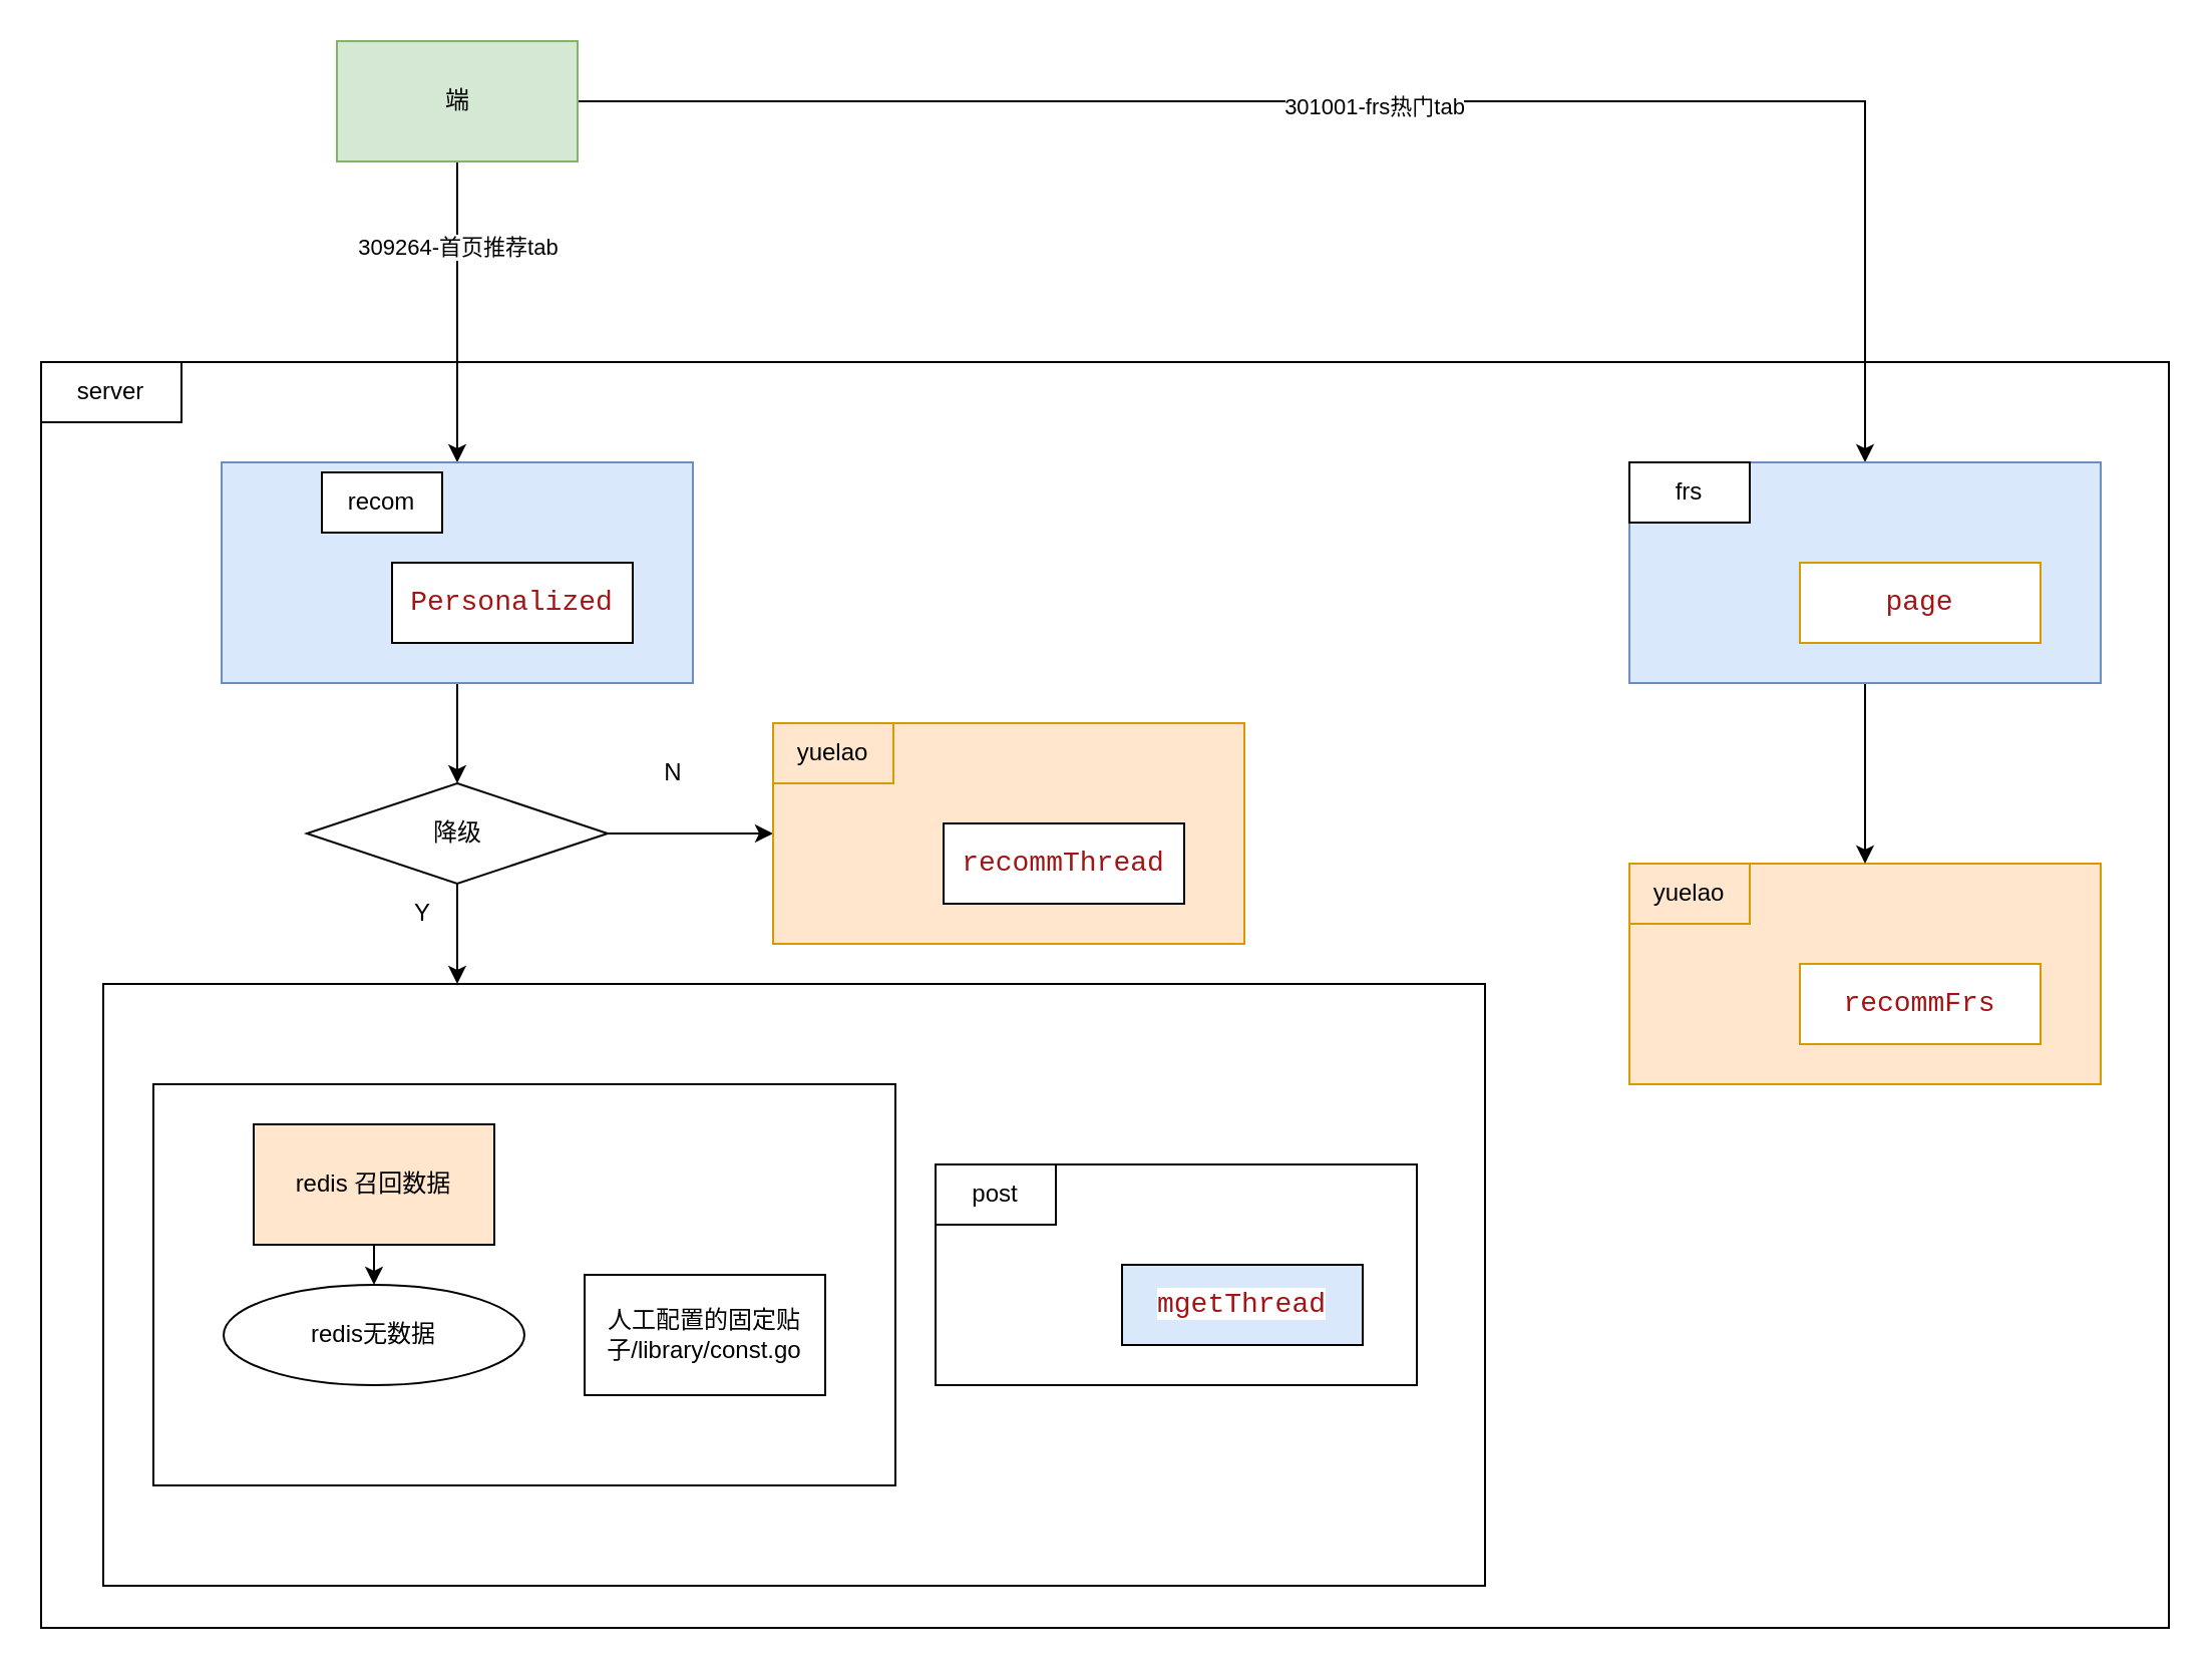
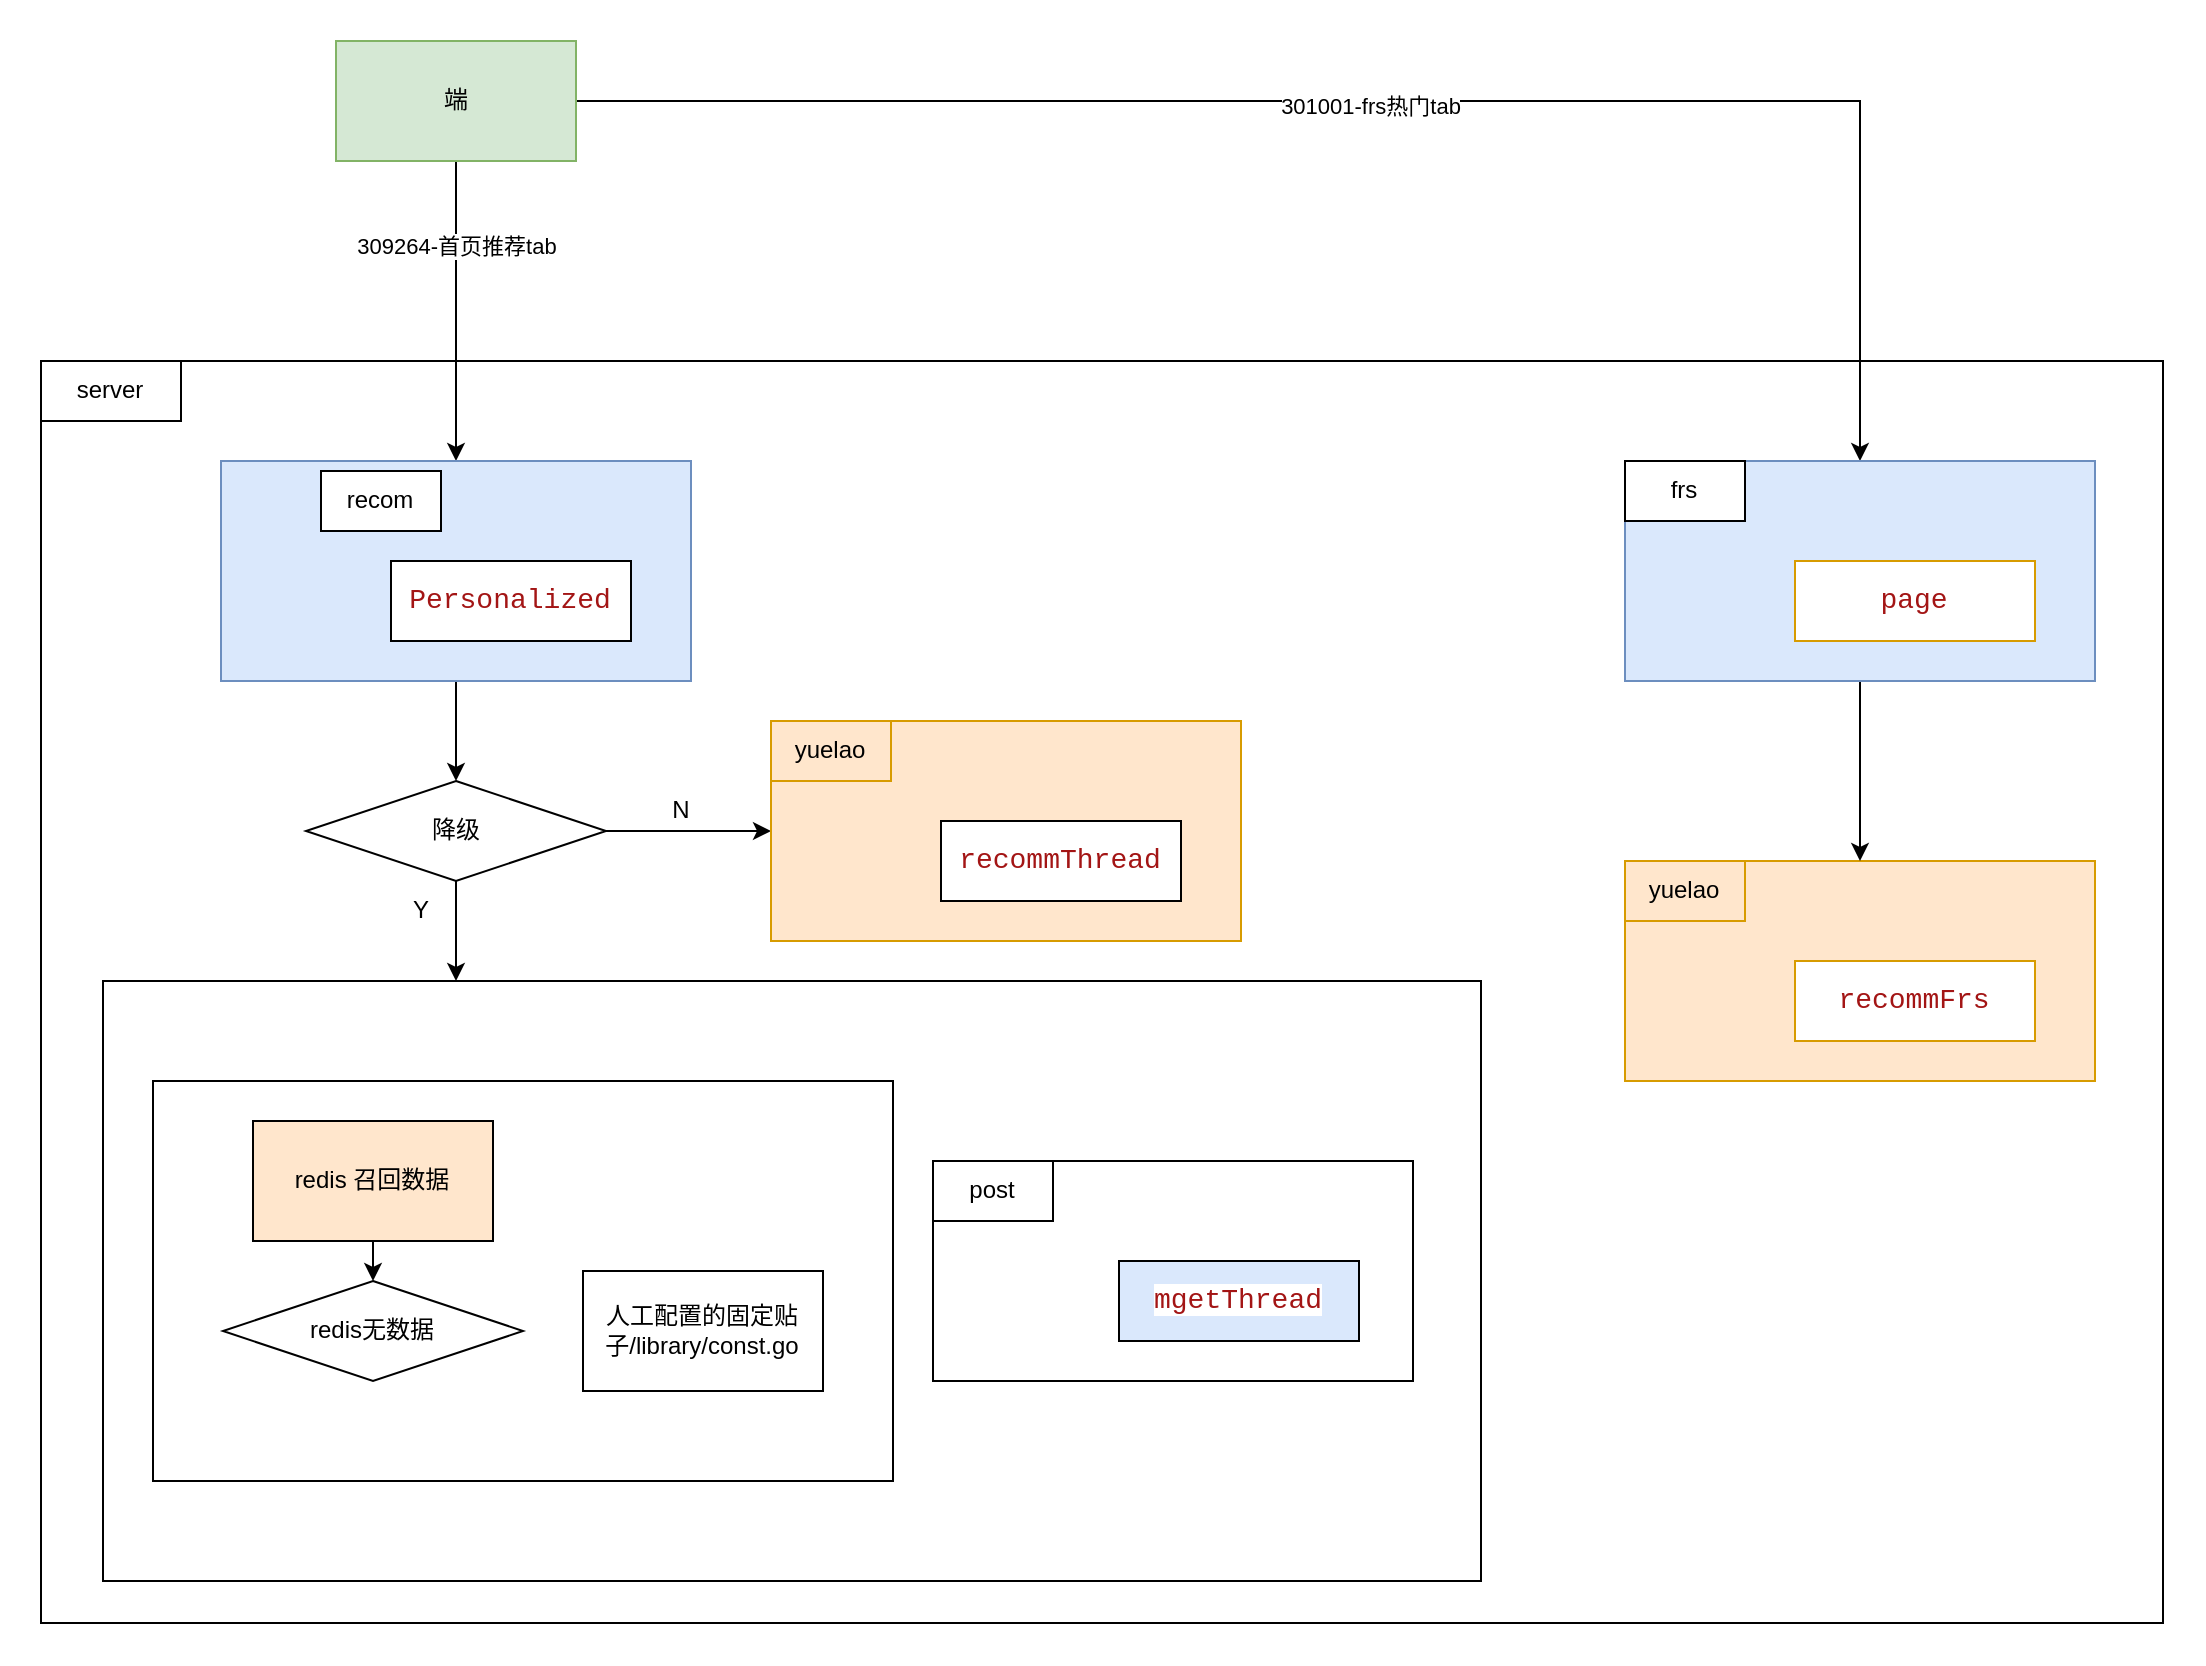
- <mxCell id="15" value="N" style="text;html=1;align=center;verticalAlign=middle;resizable=0;points=[];autosize=1;strokeColor=none;fillColor=none;container=0;" vertex="1" parent="2"><mxGeometry x="300" y="350" width="30" height="30" as="geometry" /></mxCell>
+ <mxCell id="15" value="N" style="text;html=1;align=center;verticalAlign=middle;resizable=0;points=[];autosize=1;strokeColor=none;fillColor=none;container=0;" vertex="1" parent="2"><mxGeometry x="305" y="370" width="30" height="30" as="geometry" /></mxCell>
- <mxCell id="30" value="redis无数据" style="ellipse;whiteSpace=wrap;html=1;container=0;" vertex="1" parent="2"><mxGeometry x="91" y="620" width="150" height="50" as="geometry" /></mxCell>
+ <mxCell id="30" value="redis无数据" style="rhombus;whiteSpace=wrap;html=1;container=0;" vertex="1" parent="2"><mxGeometry x="91" y="620" width="150" height="50" as="geometry" /></mxCell>
